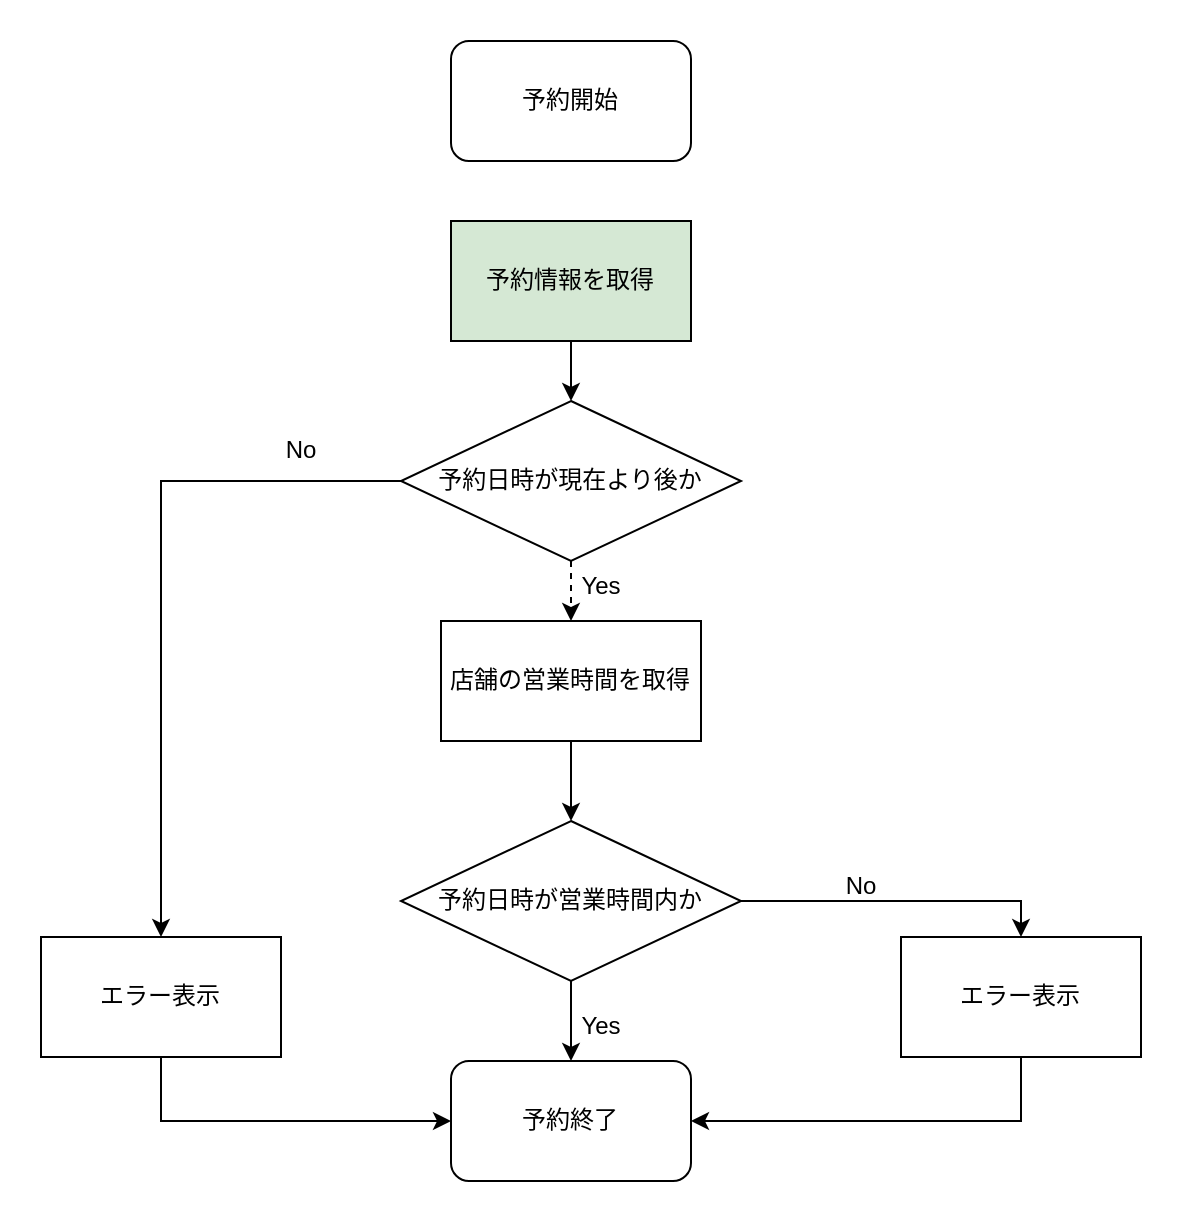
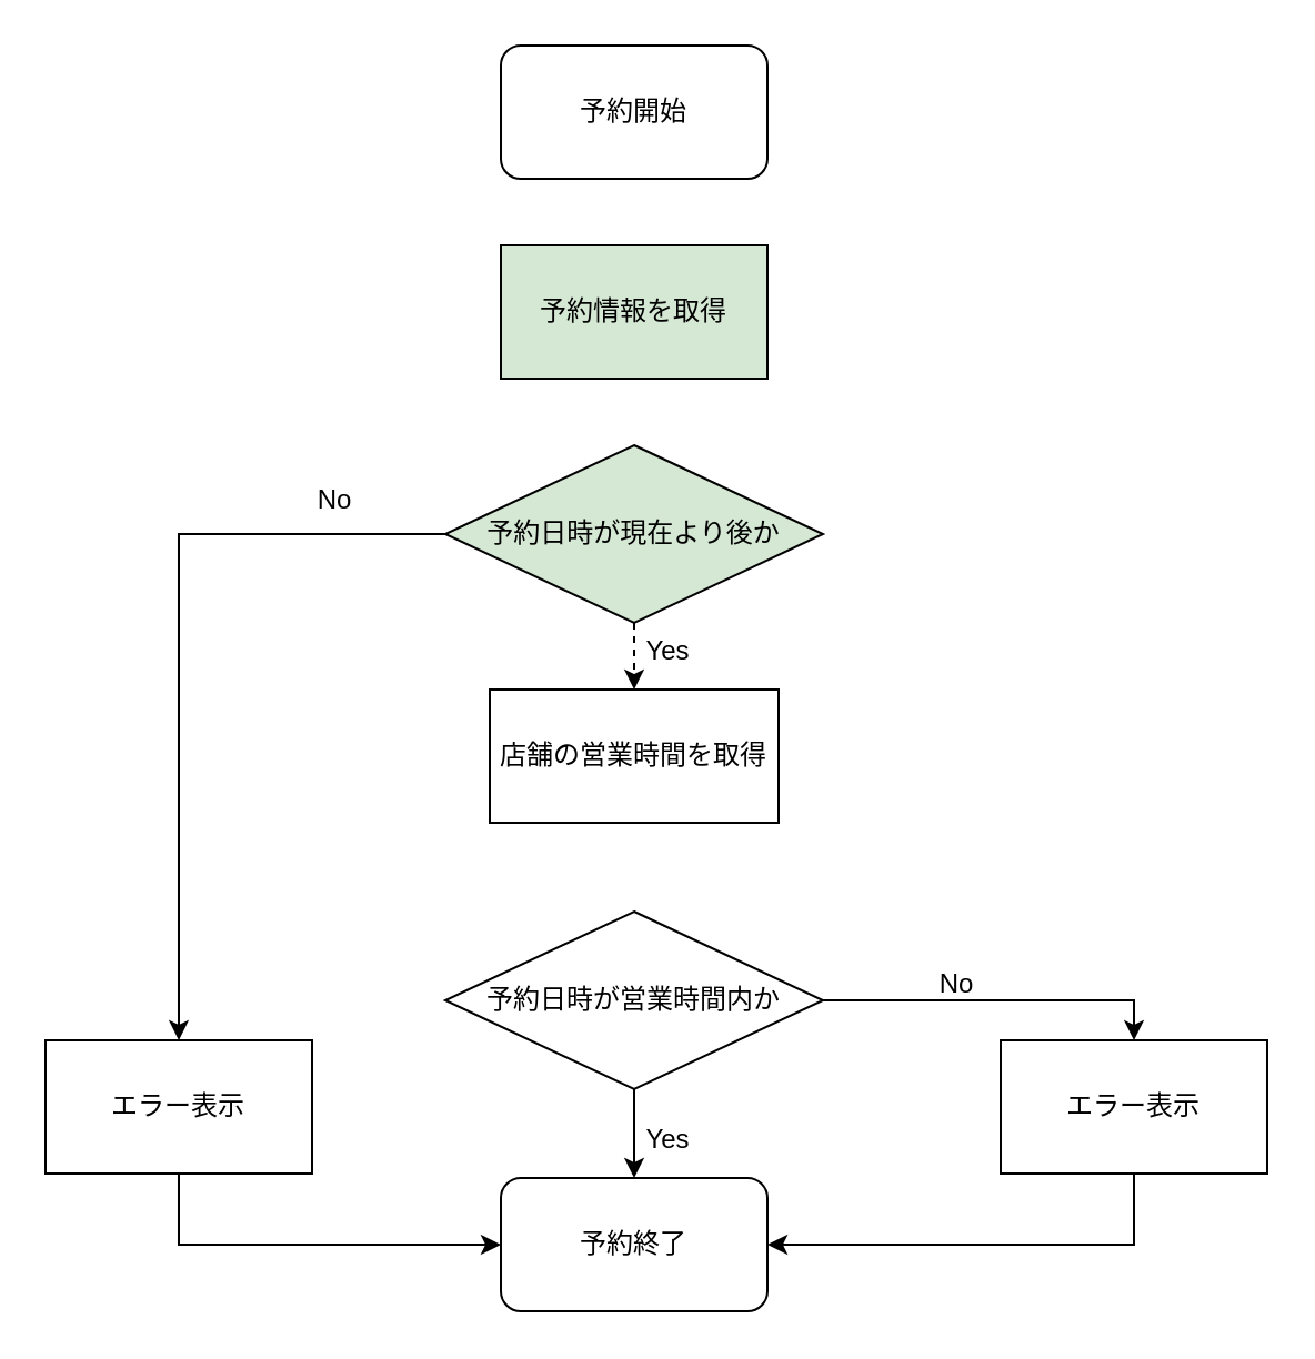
- <mxCell id="3" style="edgeStyle=orthogonalEdgeStyle;rounded=0;orthogonalLoop=1;jettySize=auto;html=1;exitX=0.5;exitY=1;exitDx=0;exitDy=0;entryX=0.5;entryY=0;entryDx=0;entryDy=0;" edge="1" parent="1" source="5" target="7"><mxGeometry relative="1" as="geometry" /></mxCell>
- <mxCell id="7" value="予約日時が現在より後か" style="rhombus;whiteSpace=wrap;html=1;" vertex="1" parent="1"><mxGeometry x="200" y="200" width="170" height="80" as="geometry" /></mxCell>
+ <mxCell id="7" value="予約日時が現在より後か" style="rhombus;whiteSpace=wrap;html=1;fillColor=#d5e8d4;" vertex="1" parent="1"><mxGeometry x="200" y="200" width="170" height="80" as="geometry" /></mxCell>
- <mxCell id="8" style="edgeStyle=orthogonalEdgeStyle;rounded=0;orthogonalLoop=1;jettySize=auto;html=1;exitX=0.5;exitY=1;exitDx=0;exitDy=0;entryX=0.5;entryY=0;entryDx=0;entryDy=0;" edge="1" parent="1" source="9" target="13"><mxGeometry relative="1" as="geometry" /></mxCell>
